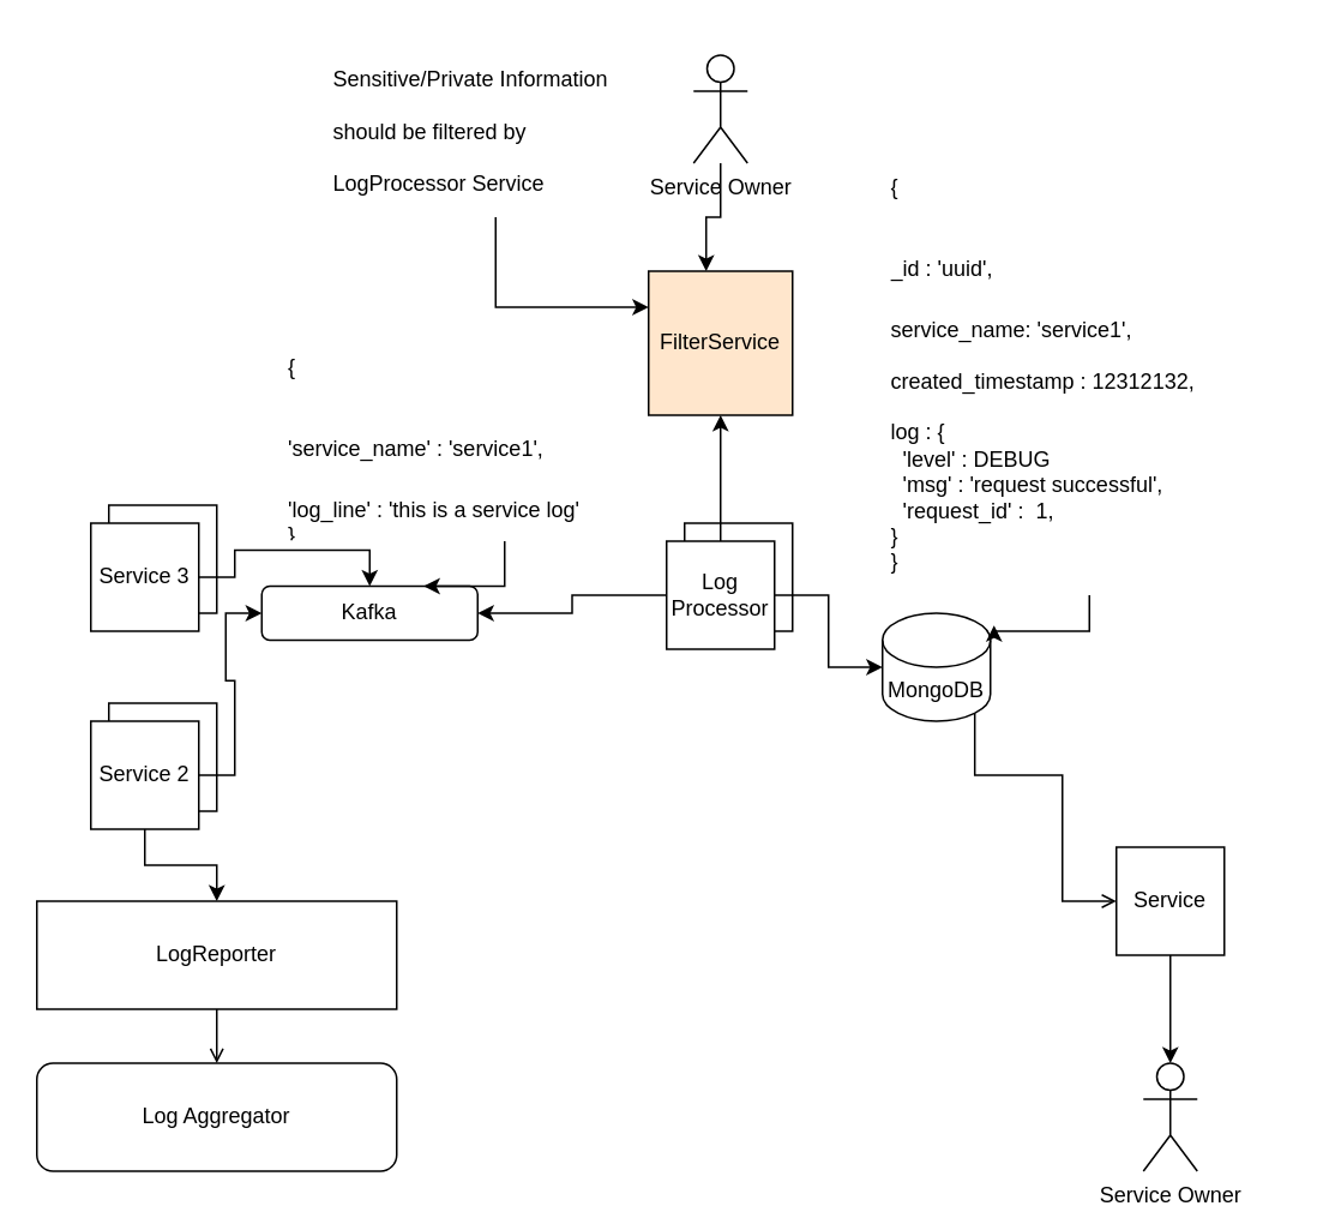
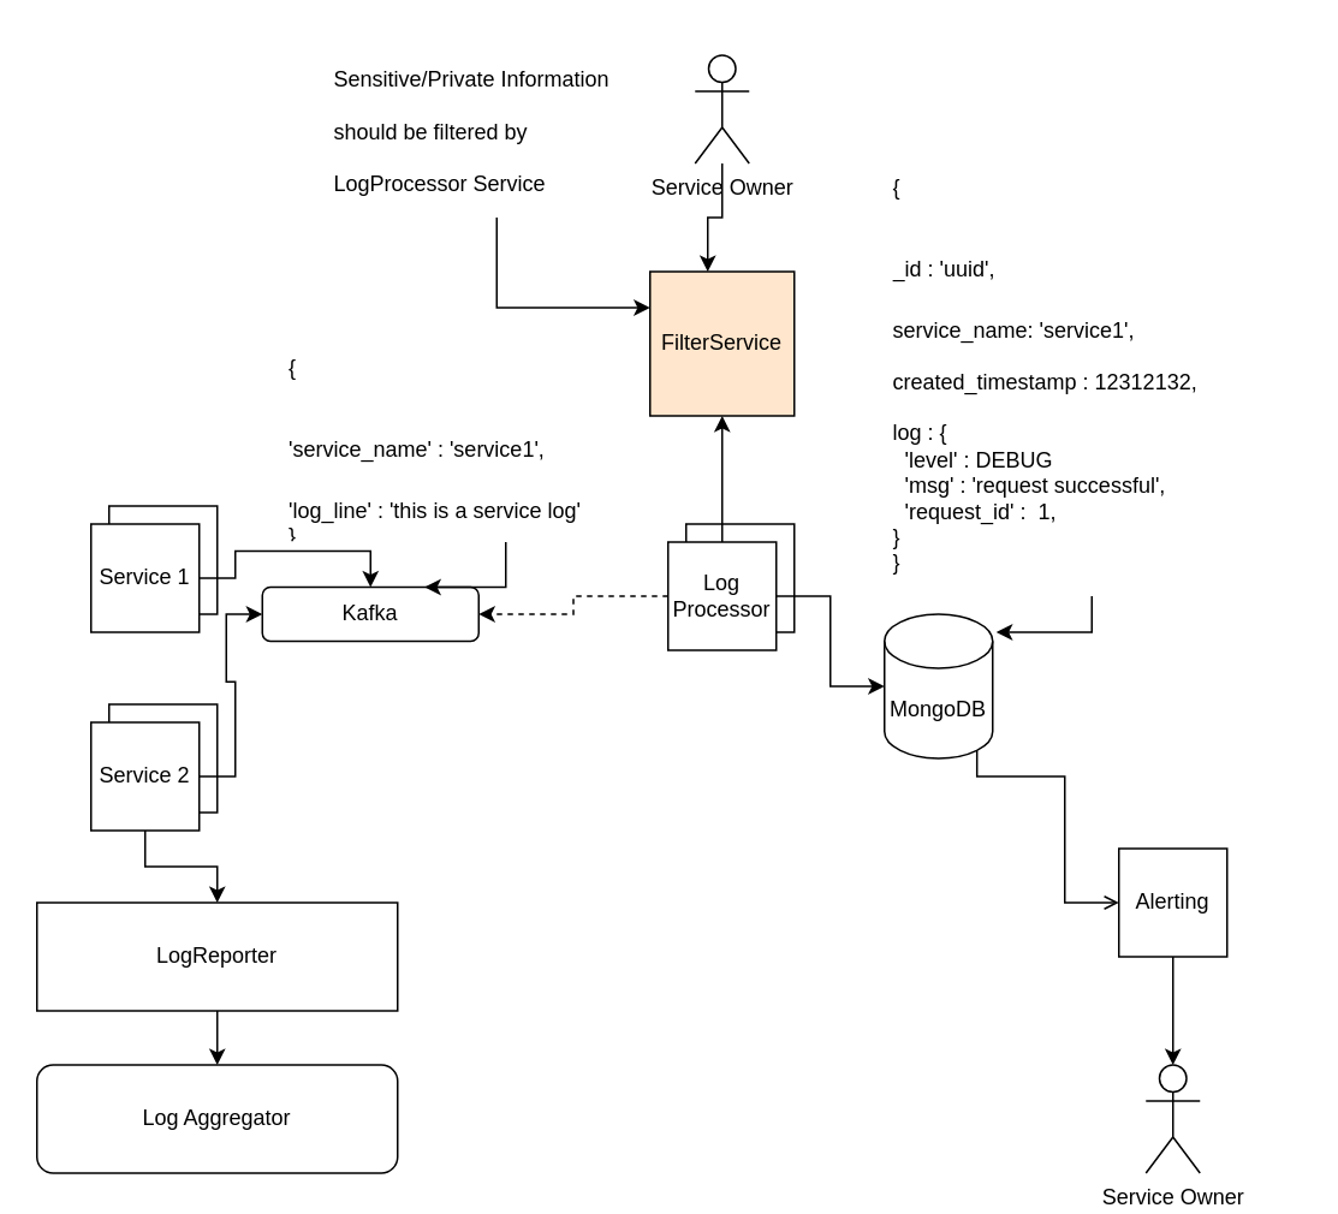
- <mxCell id="8" value="Service 3" style="rounded=0;whiteSpace=wrap;html=1;" vertex="1" parent="1"><mxGeometry x="50" y="290" width="60" height="60" as="geometry" /></mxCell>
+ <mxCell id="8" value="Service 1" style="rounded=0;whiteSpace=wrap;html=1;" vertex="1" parent="1"><mxGeometry x="50" y="290" width="60" height="60" as="geometry" /></mxCell>
- <mxCell id="13" style="edgeStyle=orthogonalEdgeStyle;rounded=0;orthogonalLoop=1;jettySize=auto;html=1;entryX=1;entryY=0.5;entryDx=0;entryDy=0;" edge="1" parent="1" source="16" target="12"><mxGeometry relative="1" as="geometry" /></mxCell>
+ <mxCell id="13" style="edgeStyle=orthogonalEdgeStyle;rounded=0;orthogonalLoop=1;jettySize=auto;html=1;entryX=1;entryY=0.5;entryDx=0;entryDy=0;dashed=1;" edge="1" parent="1" source="16" target="12"><mxGeometry relative="1" as="geometry" /></mxCell>
- <mxCell id="6" value="MongoDB" style="shape=cylinder3;whiteSpace=wrap;html=1;boundedLbl=1;backgroundOutline=1;size=15;" vertex="1" parent="1"><mxGeometry x="490" y="340" width="60" height="60" as="geometry" /></mxCell>
+ <mxCell id="6" value="MongoDB" style="shape=cylinder3;whiteSpace=wrap;html=1;boundedLbl=1;backgroundOutline=1;size=15;" vertex="1" parent="1"><mxGeometry x="490" y="340" width="60" height="80" as="geometry" /></mxCell>
- <mxCell id="18" value="Service" style="rounded=0;whiteSpace=wrap;html=1;" vertex="1" parent="1"><mxGeometry x="620" y="470" width="60" height="60" as="geometry" /></mxCell>
+ <mxCell id="18" value="Alerting" style="rounded=0;whiteSpace=wrap;html=1;" vertex="1" parent="1"><mxGeometry x="620" y="470" width="60" height="60" as="geometry" /></mxCell>
- <mxCell id="20" style="edgeStyle=orthogonalEdgeStyle;rounded=0;orthogonalLoop=1;jettySize=auto;html=1;entryX=0.5;entryY=0;entryDx=0;entryDy=0;endArrow=open;" edge="1" parent="1" source="21" target="22"><mxGeometry relative="1" as="geometry" /></mxCell>
+ <mxCell id="20" style="edgeStyle=orthogonalEdgeStyle;rounded=0;orthogonalLoop=1;jettySize=auto;html=1;entryX=0.5;entryY=0;entryDx=0;entryDy=0;" edge="1" parent="1" source="21" target="22"><mxGeometry relative="1" as="geometry" /></mxCell>
